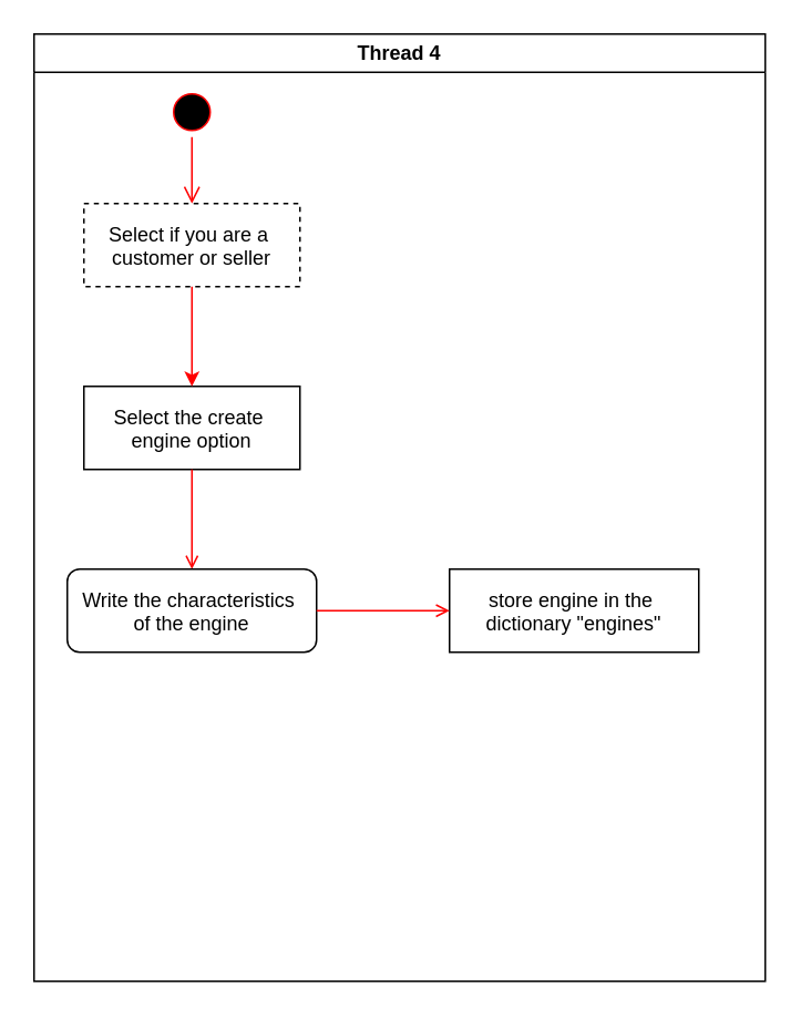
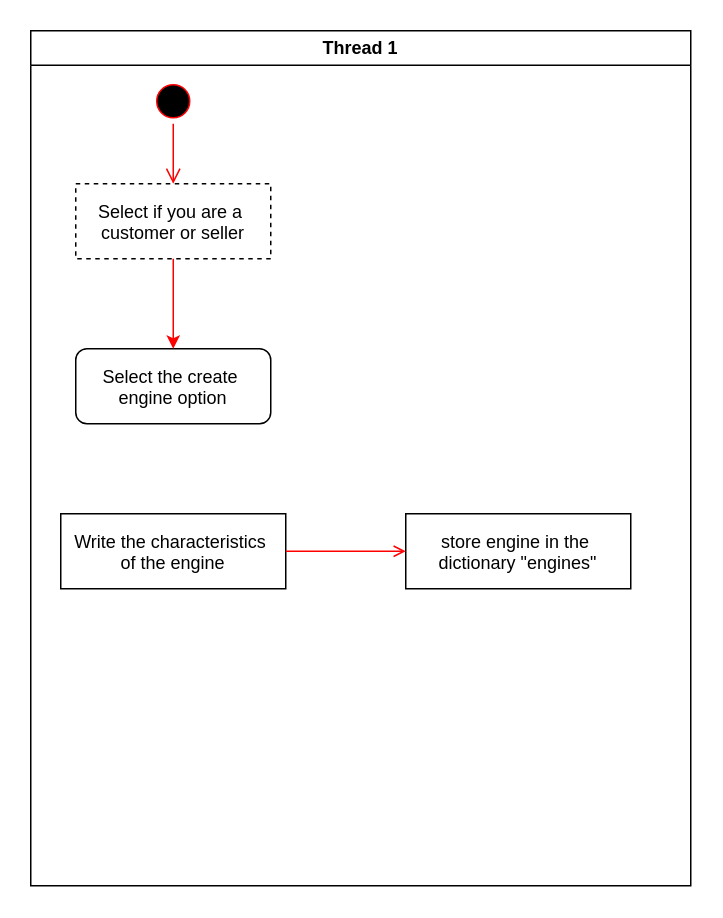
- <mxCell id="2" value="Thread 4" style="swimlane;whiteSpace=wrap" vertex="1" parent="1"><mxGeometry x="20" y="20" width="440" height="570" as="geometry" /></mxCell>
+ <mxCell id="2" value="Thread 1" style="swimlane;whiteSpace=wrap" vertex="1" parent="1"><mxGeometry x="20" y="20" width="440" height="570" as="geometry" /></mxCell>
- <mxCell id="6" value="&#10;Select the create &#10;engine option&#10;" style="" vertex="1" parent="2"><mxGeometry x="30" y="212" width="130" height="50" as="geometry" /></mxCell>
+ <mxCell id="6" value="&#10;Select the create &#10;engine option&#10;" style="rounded=1;" vertex="1" parent="2"><mxGeometry x="30" y="212" width="130" height="50" as="geometry" /></mxCell>
- <mxCell id="8" value="" style="endArrow=open;strokeColor=#FF0000;endFill=1;rounded=0;entryX=0.5;entryY=0;entryDx=0;entryDy=0;" edge="1" parent="2" source="6" target="9"><mxGeometry relative="1" as="geometry"><mxPoint x="95" y="317" as="targetPoint" /></mxGeometry></mxCell>
- <mxCell id="9" value="Write the characteristics &#10;of the engine" style="rounded=1;" vertex="1" parent="2"><mxGeometry x="20" y="322" width="150" height="50" as="geometry" /></mxCell>
+ <mxCell id="9" value="Write the characteristics &#10;of the engine" style="" vertex="1" parent="2"><mxGeometry x="20" y="322" width="150" height="50" as="geometry" /></mxCell>
